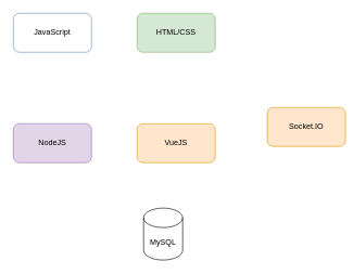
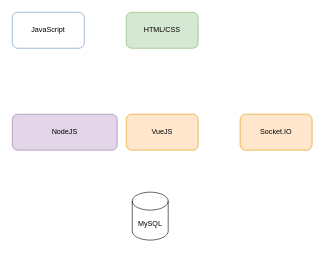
- <mxCell id="6" value="Socket.IO" style="rounded=1;whiteSpace=wrap;html=1;fillColor=#ffe6cc;strokeColor=#d79b00;" vertex="1" parent="1"><mxGeometry x="410" y="165" width="120" height="60" as="geometry" /></mxCell>
+ <mxCell id="6" value="Socket.IO" style="rounded=1;whiteSpace=wrap;html=1;fillColor=#ffe6cc;strokeColor=#d79b00;" vertex="1" parent="1"><mxGeometry x="400" y="190" width="120" height="60" as="geometry" /></mxCell>
- <mxCell id="4" value="NodeJS" style="rounded=1;whiteSpace=wrap;html=1;fillColor=#e1d5e7;strokeColor=#9673a6;" vertex="1" parent="1"><mxGeometry x="20" y="190" width="120" height="60" as="geometry" /></mxCell>
+ <mxCell id="4" value="NodeJS" style="rounded=1;whiteSpace=wrap;html=1;fillColor=#e1d5e7;strokeColor=#9673a6;" vertex="1" parent="1"><mxGeometry x="20" y="190" width="175" height="60" as="geometry" /></mxCell>
